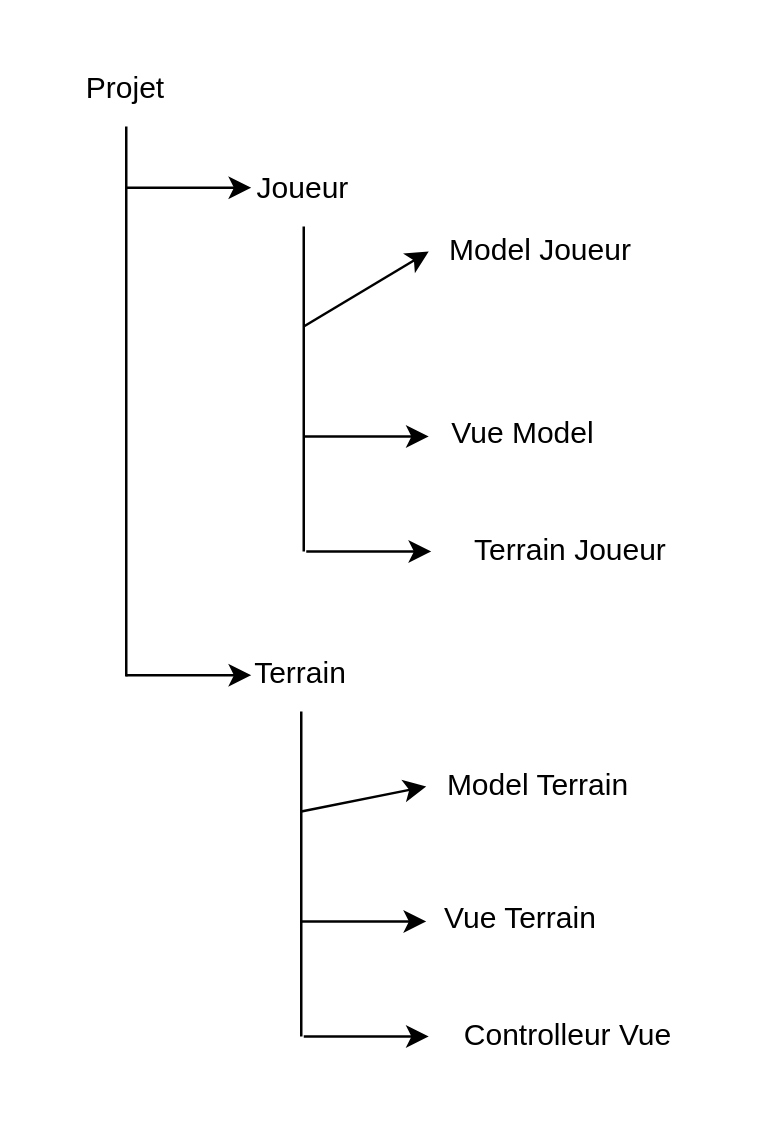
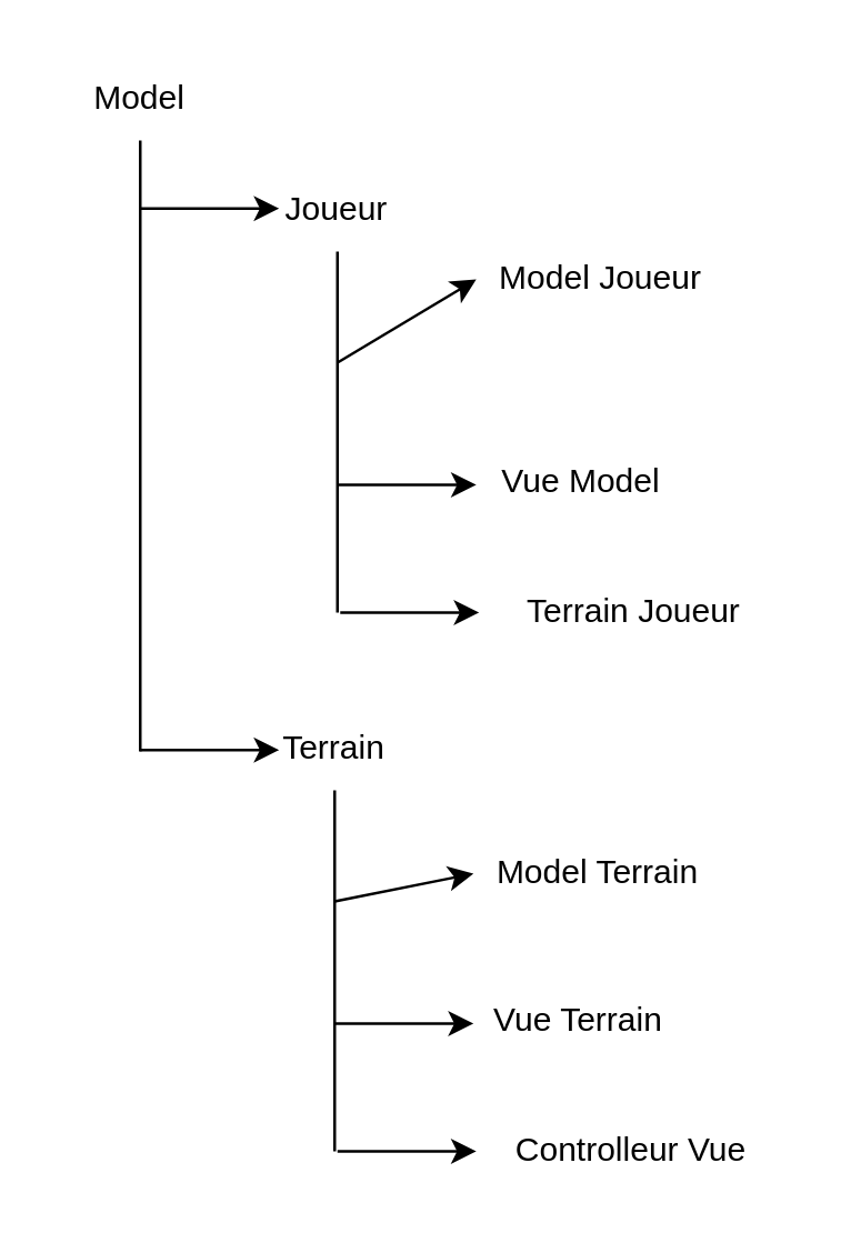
- <mxCell id="18" value="Projet" style="text;html=1;strokeColor=none;fillColor=none;align=center;verticalAlign=middle;whiteSpace=wrap;rounded=0;" vertex="1" parent="1"><mxGeometry x="20" y="20" width="60" height="30" as="geometry" /></mxCell>
+ <mxCell id="18" value="Model" style="text;html=1;strokeColor=none;fillColor=none;align=center;verticalAlign=middle;whiteSpace=wrap;rounded=0;" vertex="1" parent="1"><mxGeometry x="20" y="20" width="60" height="30" as="geometry" /></mxCell>
